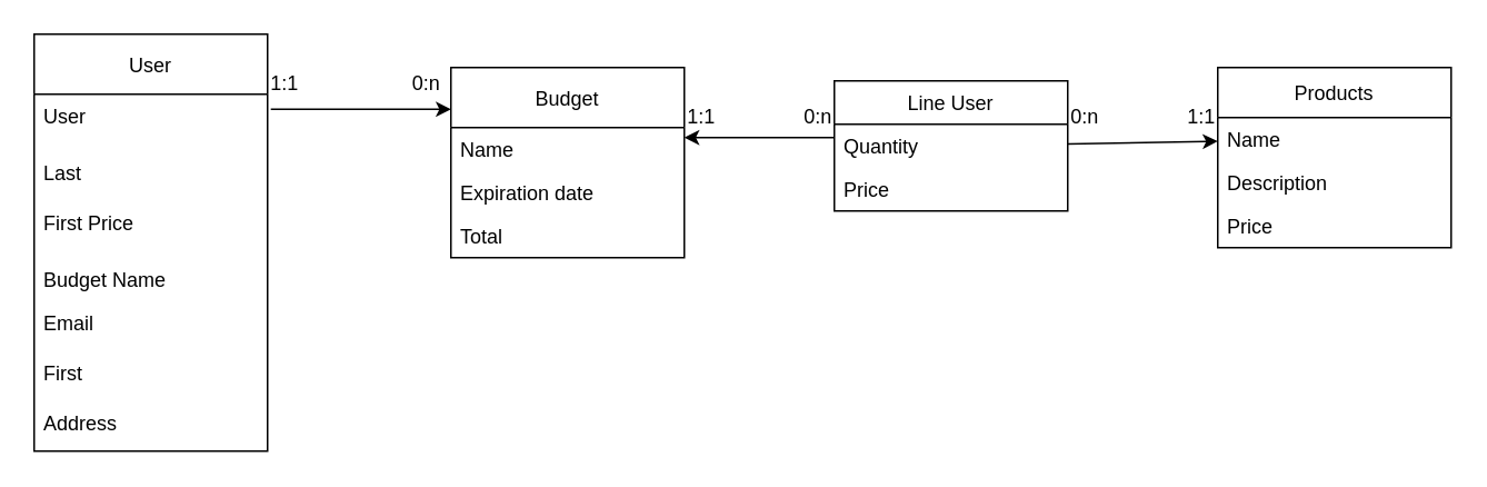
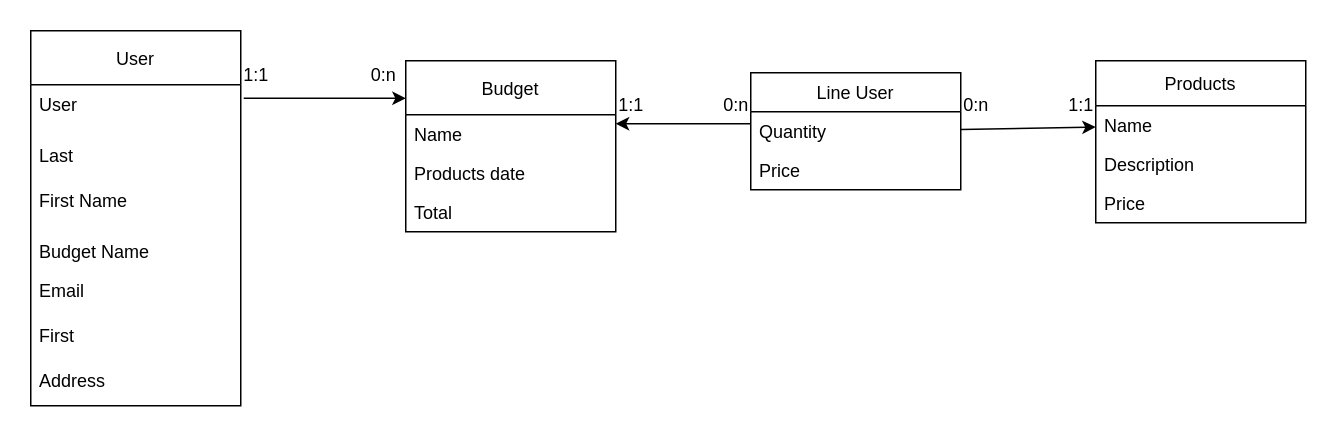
- <mxCell id="13" value="Expiration date" style="text;strokeColor=none;fillColor=none;align=left;verticalAlign=top;spacingLeft=4;spacingRight=4;overflow=hidden;rotatable=0;points=[[0,0.5],[1,0.5]];portConstraint=eastwest;" parent="11" vertex="1"><mxGeometry y="62" width="140" height="26" as="geometry" /></mxCell>
+ <mxCell id="13" value="Products date" style="text;strokeColor=none;fillColor=none;align=left;verticalAlign=top;spacingLeft=4;spacingRight=4;overflow=hidden;rotatable=0;points=[[0,0.5],[1,0.5]];portConstraint=eastwest;" parent="11" vertex="1"><mxGeometry y="62" width="140" height="26" as="geometry" /></mxCell>
- <mxCell id="6" value="First Price" style="text;strokeColor=none;fillColor=none;align=left;verticalAlign=top;spacingLeft=4;spacingRight=4;overflow=hidden;rotatable=0;points=[[0,0.5],[1,0.5]];portConstraint=eastwest;" parent="3" vertex="1"><mxGeometry y="100" width="140" height="34" as="geometry" /></mxCell>
+ <mxCell id="6" value="First Name" style="text;strokeColor=none;fillColor=none;align=left;verticalAlign=top;spacingLeft=4;spacingRight=4;overflow=hidden;rotatable=0;points=[[0,0.5],[1,0.5]];portConstraint=eastwest;" parent="3" vertex="1"><mxGeometry y="100" width="140" height="34" as="geometry" /></mxCell>
